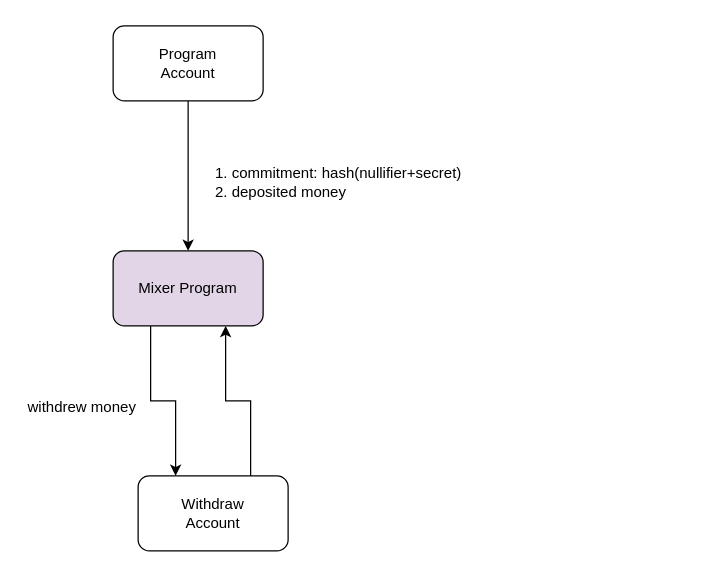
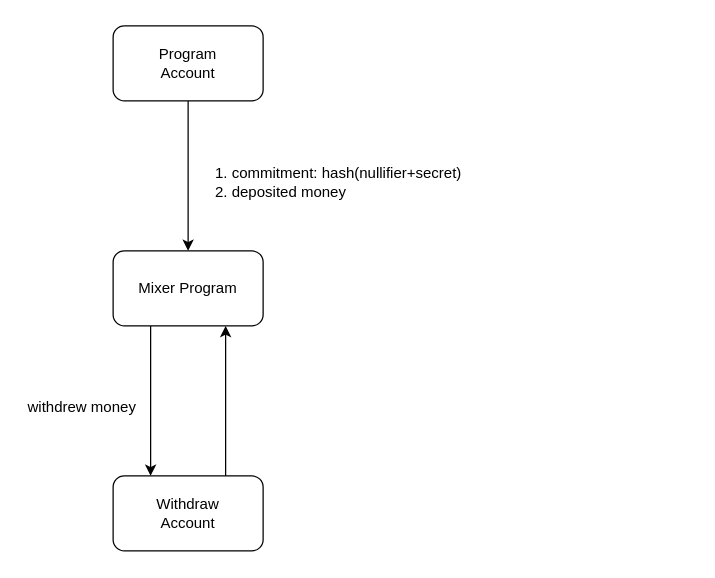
- <mxCell id="3" value="Mixer Program" style="rounded=1;whiteSpace=wrap;html=1;fillColor=#e1d5e7;" vertex="1" parent="1"><mxGeometry x="90" y="200" width="120" height="60" as="geometry" /></mxCell>
+ <mxCell id="3" value="Mixer Program" style="rounded=1;whiteSpace=wrap;html=1;" vertex="1" parent="1"><mxGeometry x="90" y="200" width="120" height="60" as="geometry" /></mxCell>
- <mxCell id="5" value="Withdraw&lt;br&gt;Account" style="rounded=1;whiteSpace=wrap;html=1;" vertex="1" parent="1"><mxGeometry x="110" y="380" width="120" height="60" as="geometry" /></mxCell>
+ <mxCell id="5" value="Withdraw&lt;br&gt;Account" style="rounded=1;whiteSpace=wrap;html=1;" vertex="1" parent="1"><mxGeometry x="90" y="380" width="120" height="60" as="geometry" /></mxCell>
